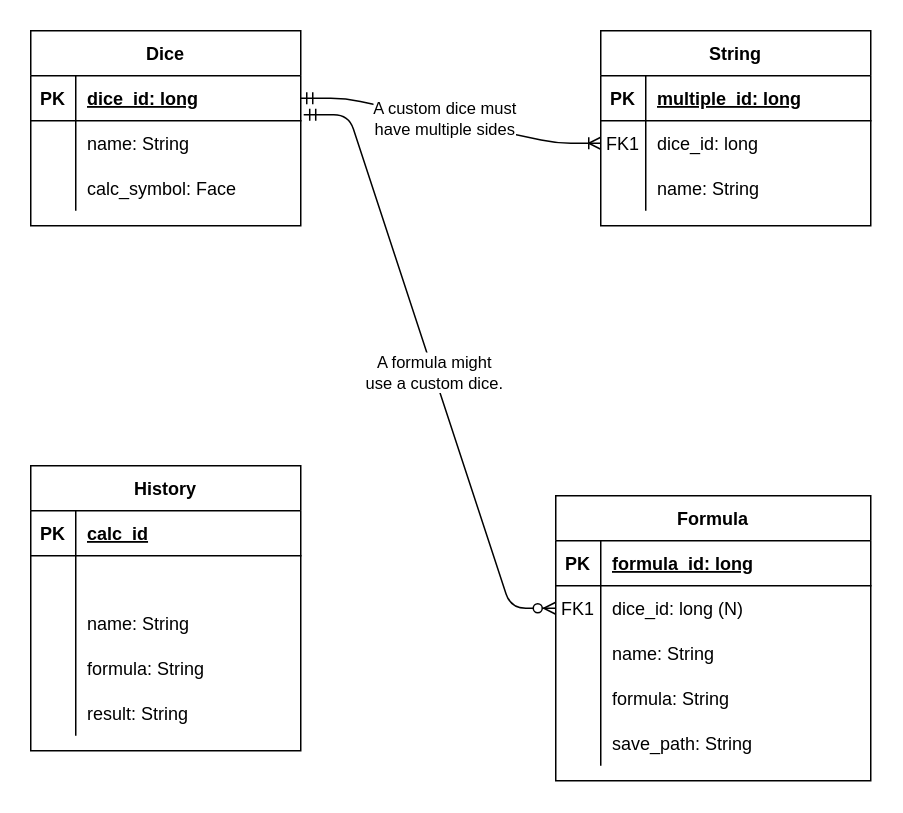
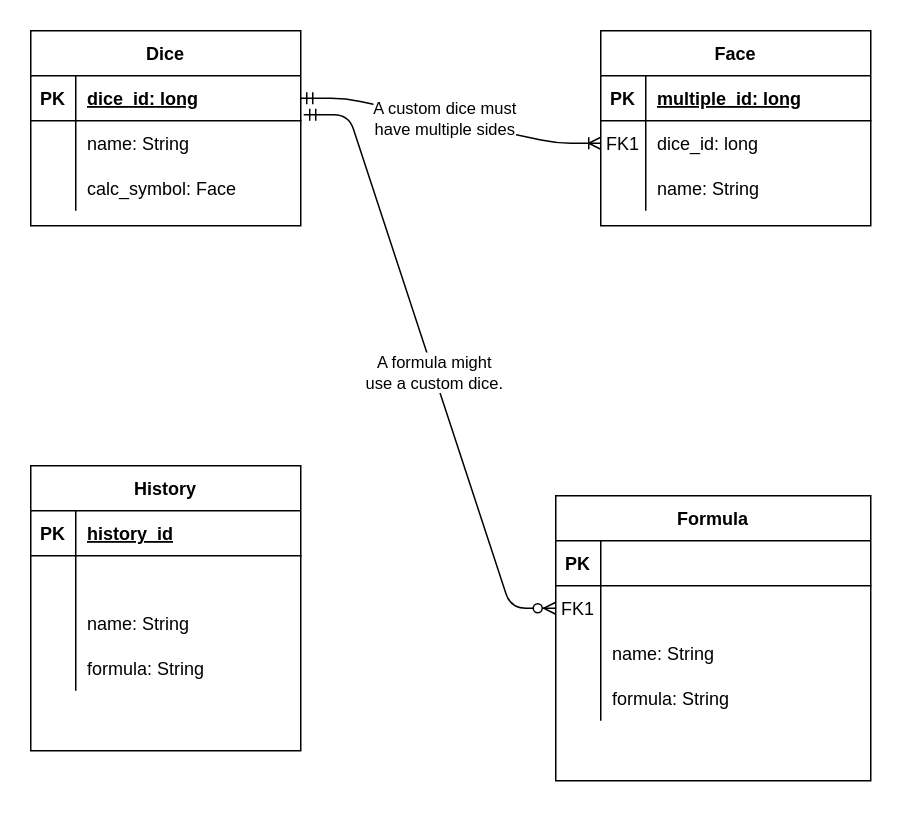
- <mxCell id="28" value="String" style="shape=table;startSize=30;container=1;collapsible=1;childLayout=tableLayout;fixedRows=1;rowLines=0;fontStyle=1;align=center;resizeLast=1;" parent="1" vertex="1"><mxGeometry x="400" y="20" width="180" height="130" as="geometry" /></mxCell>
+ <mxCell id="28" value="Face" style="shape=table;startSize=30;container=1;collapsible=1;childLayout=tableLayout;fixedRows=1;rowLines=0;fontStyle=1;align=center;resizeLast=1;" parent="1" vertex="1"><mxGeometry x="400" y="20" width="180" height="130" as="geometry" /></mxCell>
- <mxCell id="43" value="calc_id" style="shape=partialRectangle;connectable=0;fillColor=none;top=0;left=0;bottom=0;right=0;align=left;spacingLeft=6;fontStyle=5;overflow=hidden;" parent="41" vertex="1"><mxGeometry x="30" width="150" height="30" as="geometry" /></mxCell>
+ <mxCell id="43" value="history_id" style="shape=partialRectangle;connectable=0;fillColor=none;top=0;left=0;bottom=0;right=0;align=left;spacingLeft=6;fontStyle=5;overflow=hidden;" parent="41" vertex="1"><mxGeometry x="30" width="150" height="30" as="geometry" /></mxCell>
- <mxCell id="15" value="formula_id: long" style="shape=partialRectangle;connectable=0;fillColor=none;top=0;left=0;bottom=0;right=0;align=left;spacingLeft=6;fontStyle=5;overflow=hidden;" parent="13" vertex="1"><mxGeometry x="30" width="180" height="30" as="geometry" /></mxCell>
- <mxCell id="18" value="dice_id: long (N)" style="shape=partialRectangle;connectable=0;fillColor=none;top=0;left=0;bottom=0;right=0;align=left;spacingLeft=6;overflow=hidden;" parent="16" vertex="1"><mxGeometry x="30" width="180" height="30" as="geometry" /></mxCell>
- <mxCell id="54" value="result: String" style="shape=partialRectangle;connectable=0;fillColor=none;top=0;left=0;bottom=0;right=0;align=left;spacingLeft=6;overflow=hidden;" parent="52" vertex="1"><mxGeometry x="30" width="150" height="30" as="geometry" /></mxCell>
- <mxCell id="27" value="save_path: String" style="shape=partialRectangle;connectable=0;fillColor=none;top=0;left=0;bottom=0;right=0;align=left;spacingLeft=6;overflow=hidden;" parent="25" vertex="1"><mxGeometry x="30" width="180" height="30" as="geometry" /></mxCell>
